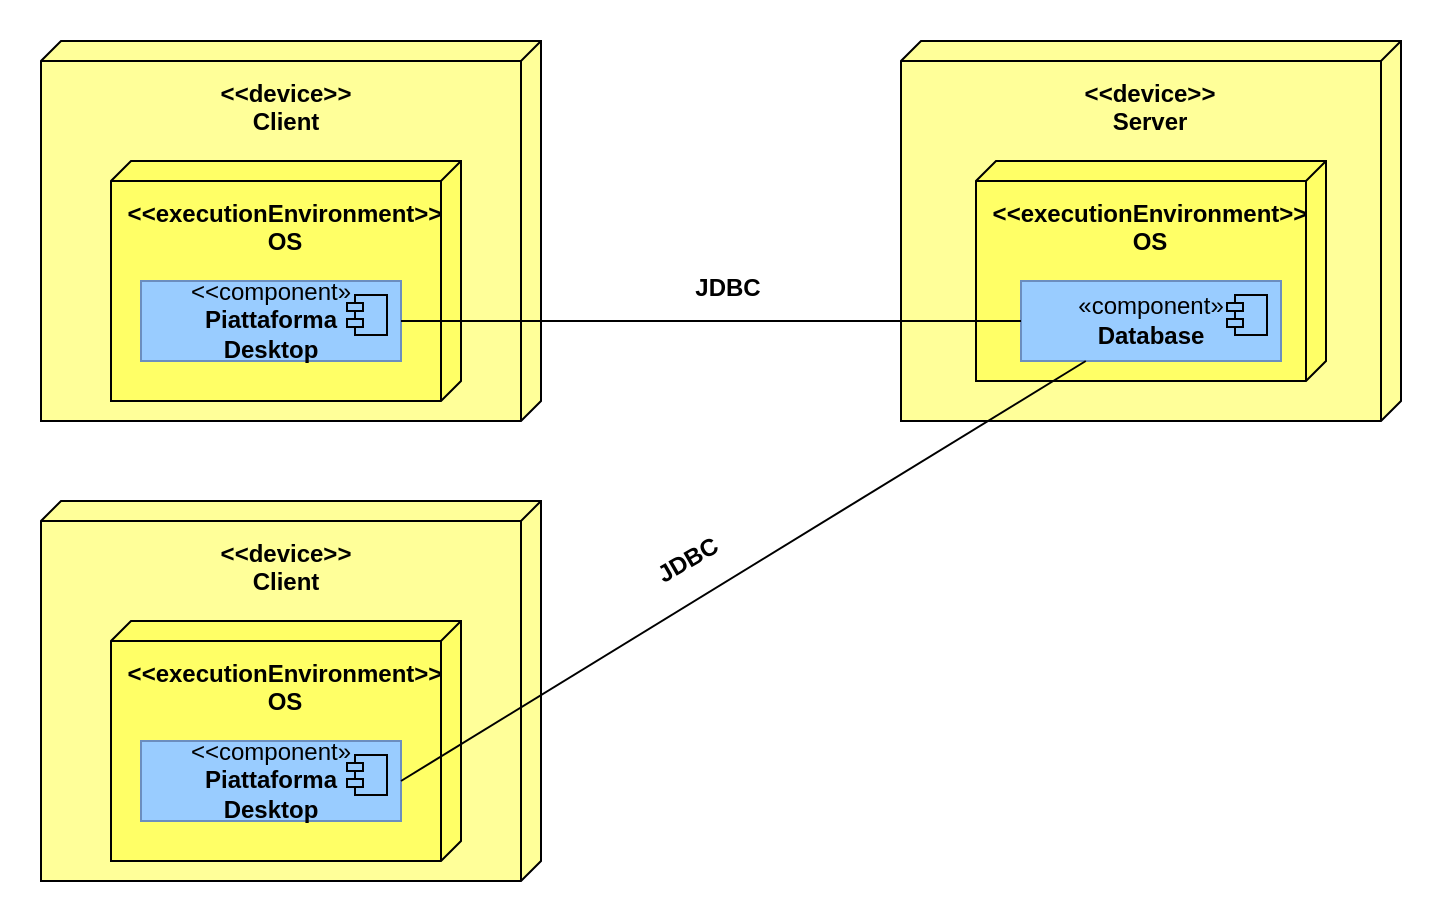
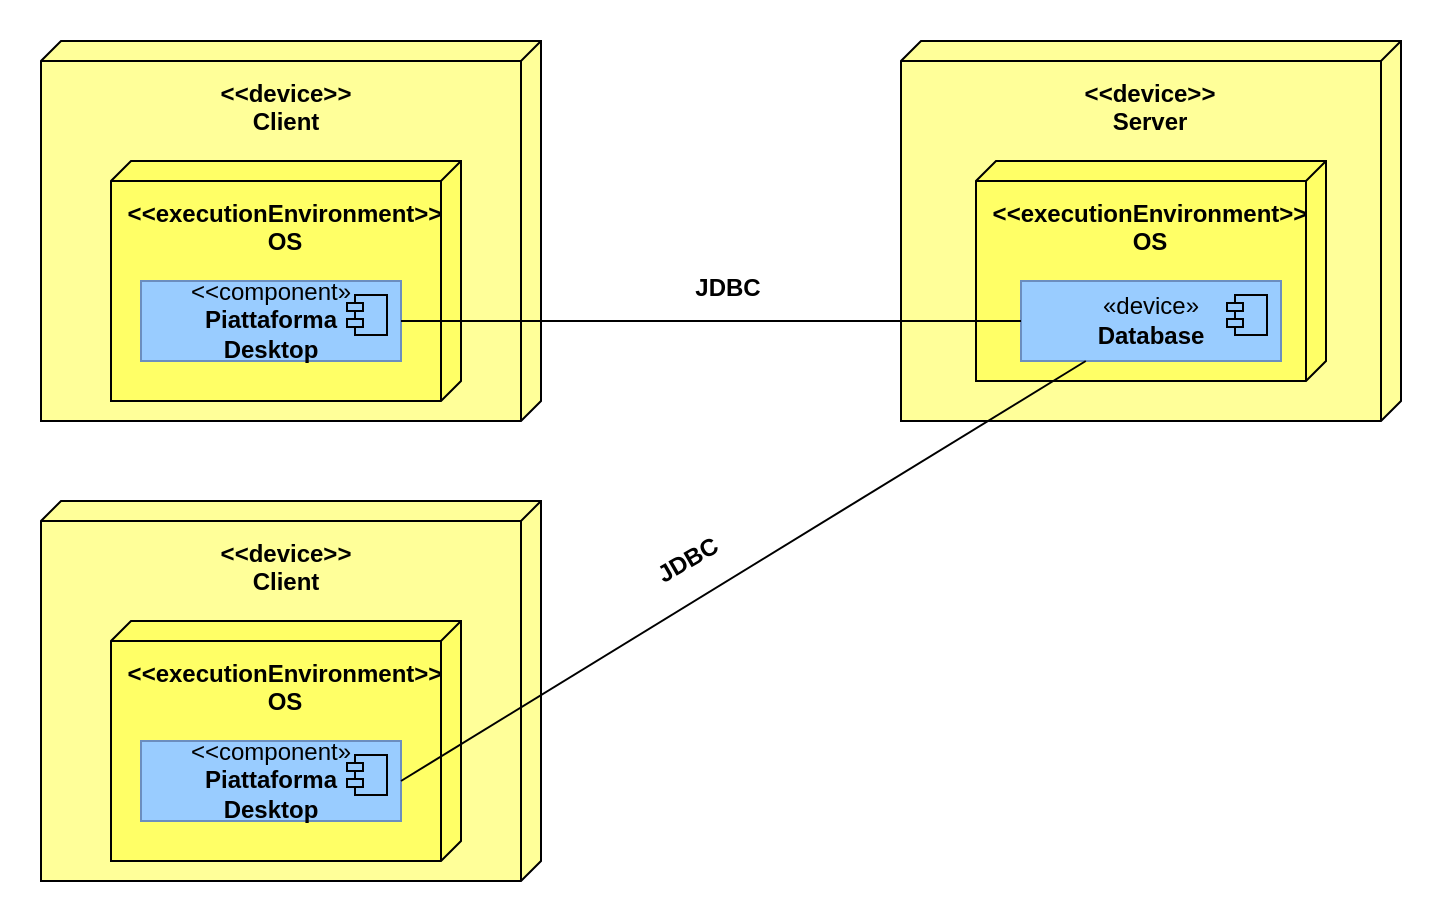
- <mxCell id="12" value="«component»&lt;b&gt;&lt;br&gt;Database&lt;br&gt;&lt;/b&gt;" style="html=1;dropTarget=0;strokeColor=#6c8ebf;fillColor=#99CCFF;" parent="1" vertex="1"><mxGeometry x="510" y="140" width="130" height="40" as="geometry" /></mxCell>
+ <mxCell id="12" value="«device»&lt;b&gt;&lt;br&gt;Database&lt;br&gt;&lt;/b&gt;" style="html=1;dropTarget=0;strokeColor=#6c8ebf;fillColor=#99CCFF;" parent="1" vertex="1"><mxGeometry x="510" y="140" width="130" height="40" as="geometry" /></mxCell>
